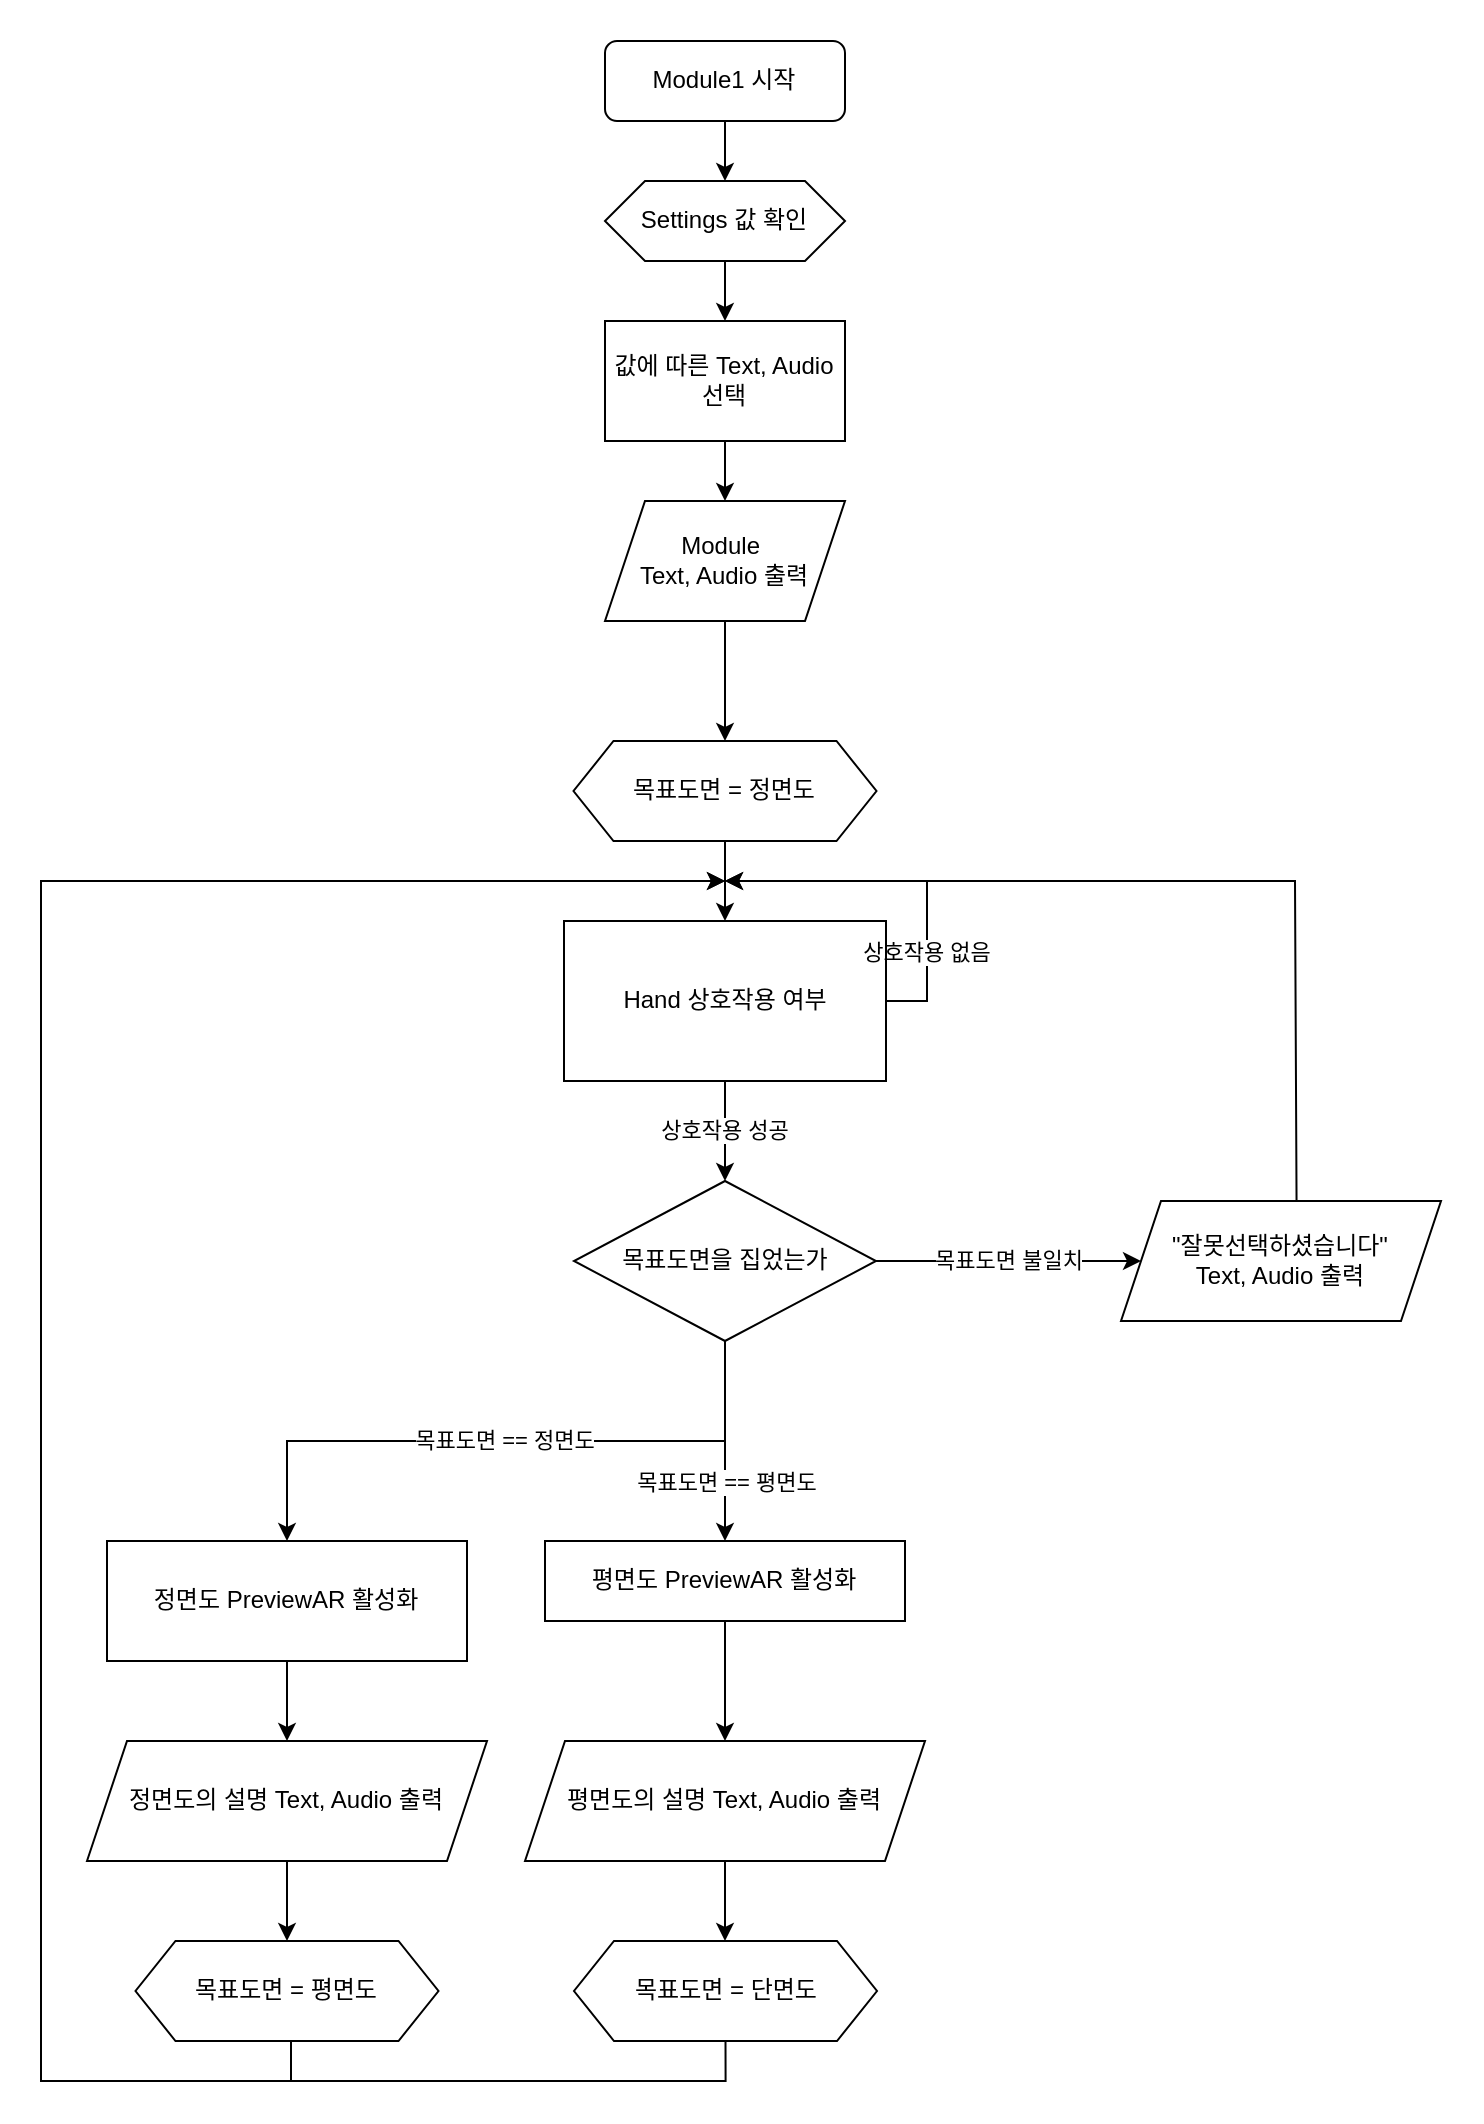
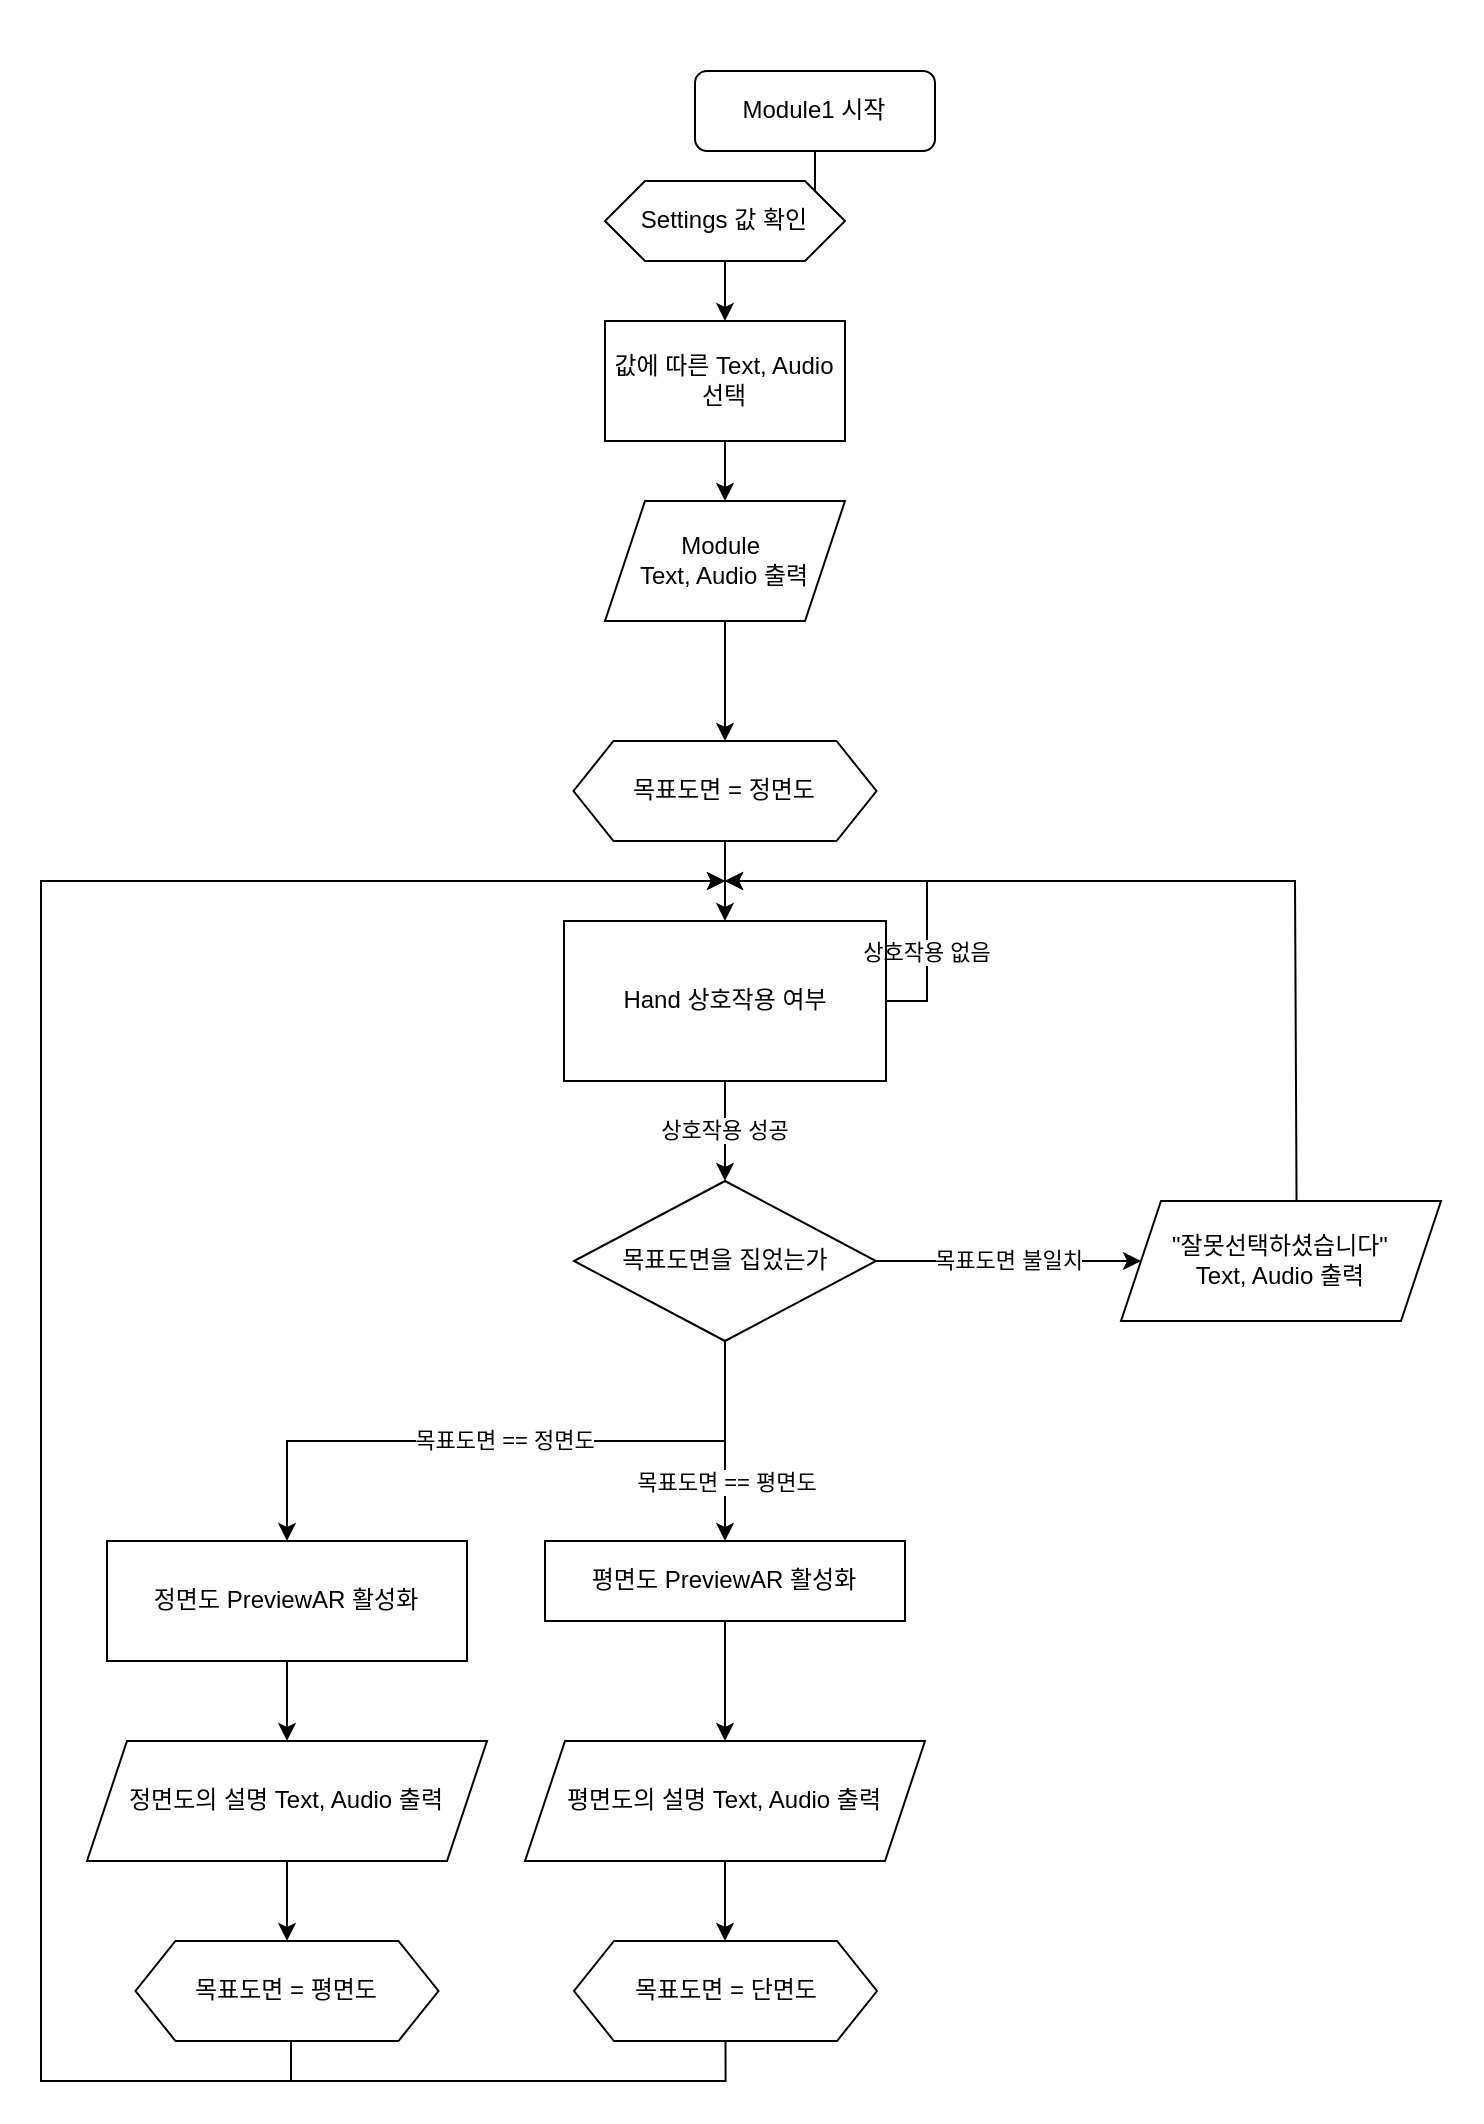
- <mxCell id="3" value="Module1 시작" style="rounded=1;whiteSpace=wrap;html=1;fontSize=12;glass=0;strokeWidth=1;shadow=0;" parent="1" vertex="1"><mxGeometry x="302" y="20" width="120" height="40" as="geometry" /></mxCell>
+ <mxCell id="3" value="Module1 시작" style="rounded=1;whiteSpace=wrap;html=1;fontSize=12;glass=0;strokeWidth=1;shadow=0;" parent="1" vertex="1"><mxGeometry x="347" y="35" width="120" height="40" as="geometry" /></mxCell>
